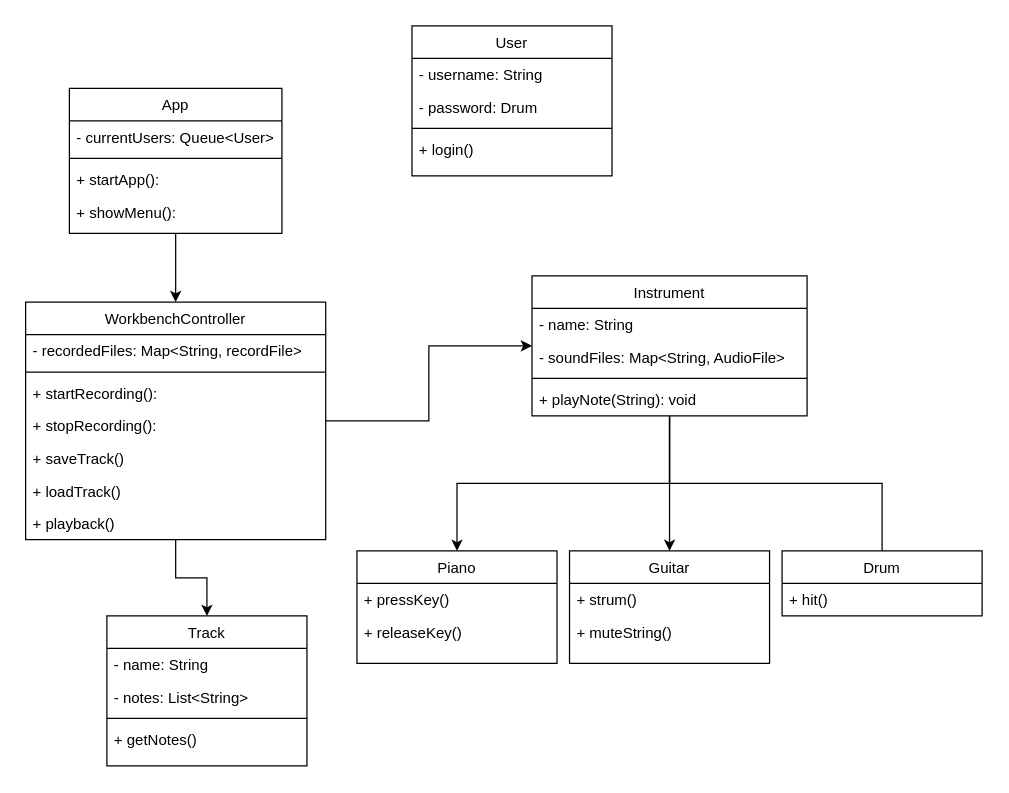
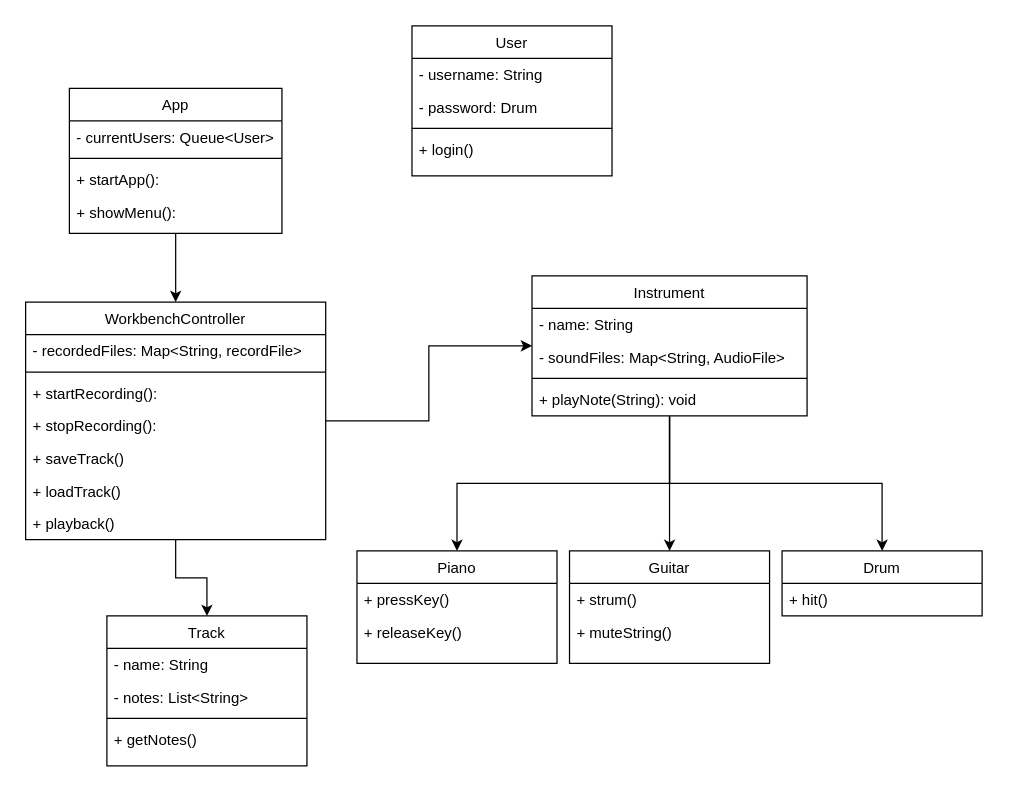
- <mxCell id="15" style="edgeStyle=orthogonalEdgeStyle;rounded=0;orthogonalLoop=1;jettySize=auto;html=1;endArrow=none;" edge="1" parent="1" source="16" target="27"><mxGeometry relative="1" as="geometry" /></mxCell>
+ <mxCell id="15" style="edgeStyle=orthogonalEdgeStyle;rounded=0;orthogonalLoop=1;jettySize=auto;html=1;" edge="1" parent="1" source="16" target="27"><mxGeometry relative="1" as="geometry" /></mxCell>
